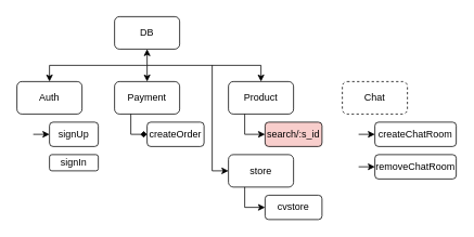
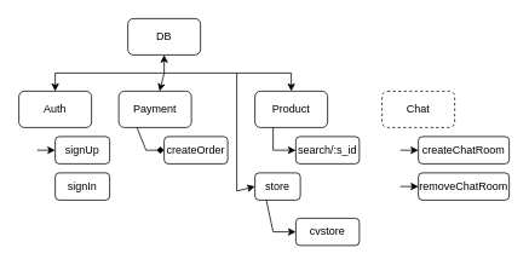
- <mxCell id="11" value="Payment" style="rounded=1;whiteSpace=wrap;html=1;" vertex="1" parent="1"><mxGeometry x="140" y="100" width="80" height="40" as="geometry" /></mxCell>
+ <mxCell id="11" value="Payment" style="rounded=1;whiteSpace=wrap;html=1;" vertex="1" parent="1"><mxGeometry x="130" y="100" width="80" height="40" as="geometry" /></mxCell>
- <mxCell id="7" value="search/:s_id" style="rounded=1;whiteSpace=wrap;html=1;fillColor=#f8cecc;" vertex="1" parent="1"><mxGeometry x="325" y="150" width="70" height="30" as="geometry" /></mxCell>
+ <mxCell id="7" value="search/:s_id" style="rounded=1;whiteSpace=wrap;html=1;" vertex="1" parent="1"><mxGeometry x="325" y="150" width="70" height="30" as="geometry" /></mxCell>
- <mxCell id="6" value="signIn" style="rounded=1;whiteSpace=wrap;html=1;" vertex="1" parent="1"><mxGeometry x="60" y="190" width="60" height="20" as="geometry" /></mxCell>
+ <mxCell id="6" value="signIn" style="rounded=1;whiteSpace=wrap;html=1;" vertex="1" parent="1"><mxGeometry x="60" y="190" width="60" height="30" as="geometry" /></mxCell>
- <mxCell id="13" value="store" style="rounded=1;whiteSpace=wrap;html=1;" vertex="1" parent="1"><mxGeometry x="280" y="190" width="80" height="40" as="geometry" /></mxCell>
+ <mxCell id="13" value="store" style="rounded=1;whiteSpace=wrap;html=1;" vertex="1" parent="1"><mxGeometry x="280" y="190" width="50" height="30" as="geometry" /></mxCell>
